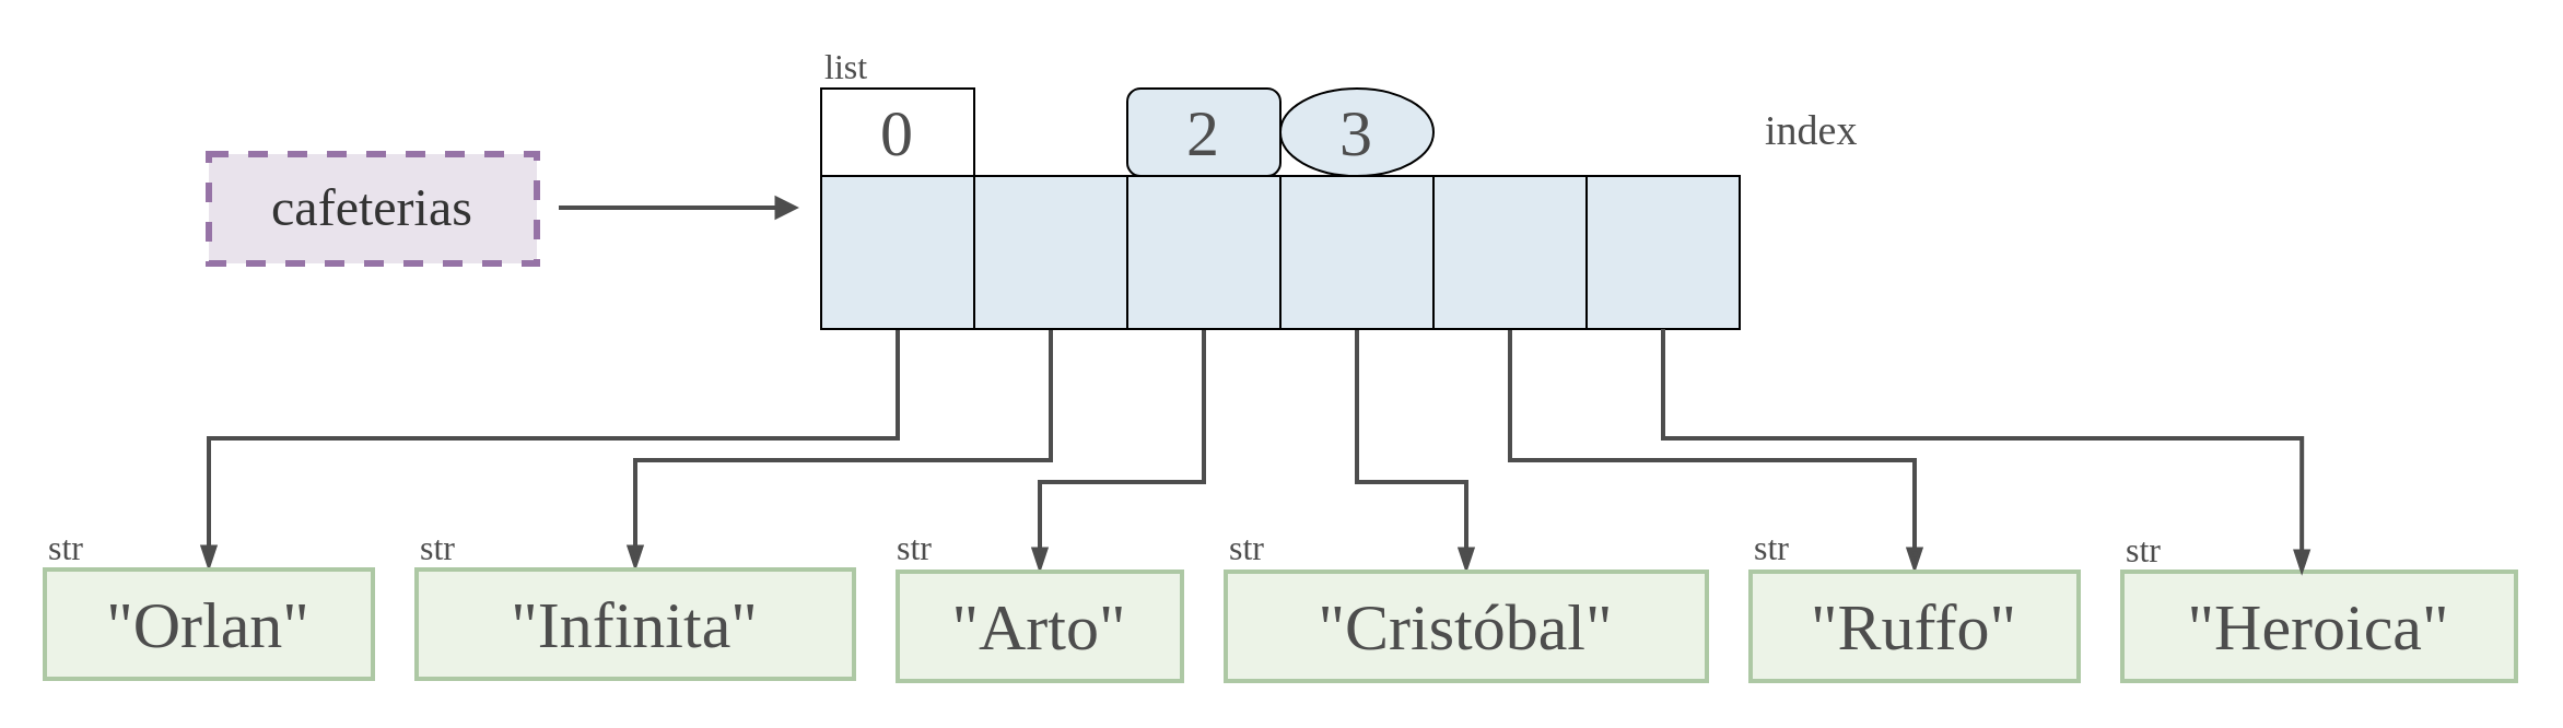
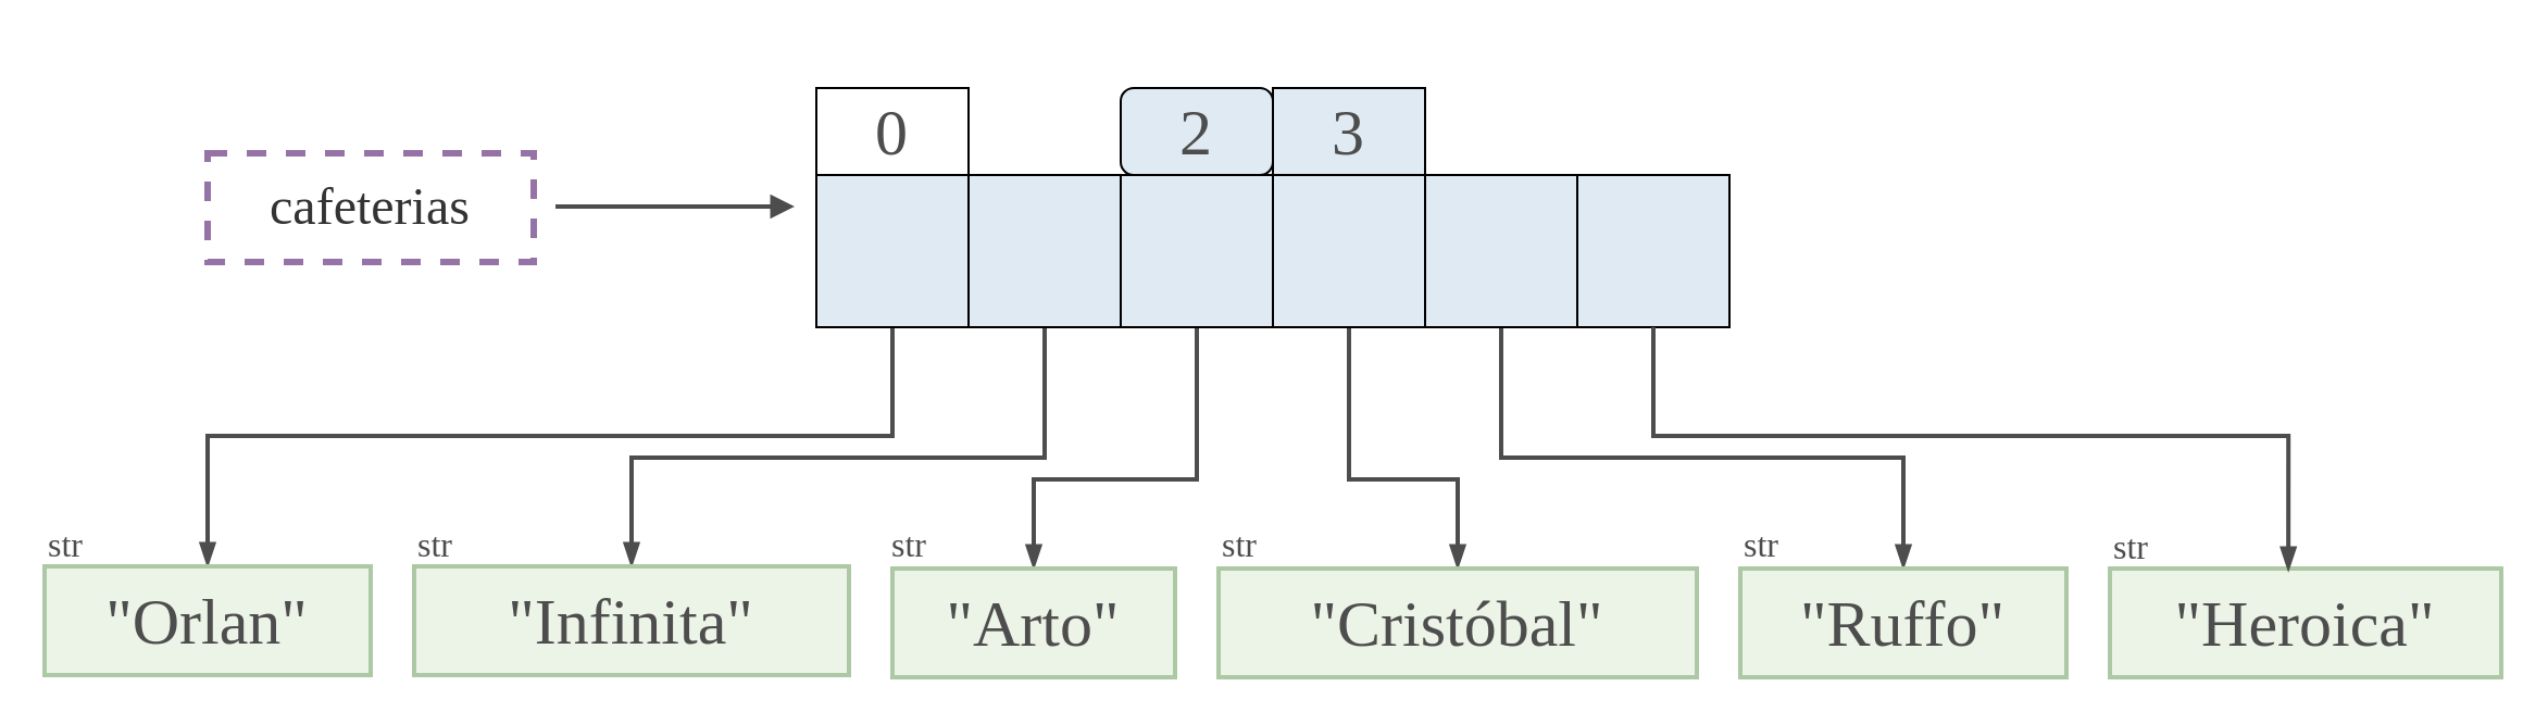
- <mxCell id="29" value="list" style="text;html=1;align=left;verticalAlign=middle;whiteSpace=wrap;rounded=0;fontSize=16;fontFamily=Cascadia Code;fontColor=#4D4D4D;container=0;" vertex="1" parent="1"><mxGeometry x="375" y="20" width="35" height="20" as="geometry" /></mxCell>
- <mxCell id="28" value="&lt;font face=&quot;Cascadia Code&quot; style=&quot;font-size: 30px; color: rgb(77, 77, 77);&quot;&gt;3&lt;/font&gt;" style="ellipse;whiteSpace=wrap;html=1;strokeWidth=1;fillColor=#DFEAF2;" vertex="1" parent="1"><mxGeometry x="585" y="40" width="70" height="40" as="geometry" /></mxCell>
+ <mxCell id="28" value="&lt;font face=&quot;Cascadia Code&quot; style=&quot;font-size: 30px; color: rgb(77, 77, 77);&quot;&gt;3&lt;/font&gt;" style="rounded=0;whiteSpace=wrap;html=1;strokeWidth=1;fillColor=#DFEAF2;" vertex="1" parent="1"><mxGeometry x="585" y="40" width="70" height="40" as="geometry" /></mxCell>
- <mxCell id="30" value="&lt;font style=&quot;font-size: 19px;&quot;&gt;index&lt;/font&gt;" style="text;html=1;align=left;verticalAlign=middle;whiteSpace=wrap;rounded=0;fontSize=16;fontFamily=Cascadia Code;fontColor=#4D4D4D;container=0;" vertex="1" parent="1"><mxGeometry x="805" y="50" width="50" height="20" as="geometry" /></mxCell>
- <mxCell id="31" value="&lt;font style=&quot;font-size: 24px; color: rgb(51, 51, 51);&quot;&gt;cafeterias&lt;/font&gt;" style="rounded=0;whiteSpace=wrap;html=1;fontFamily=Cascadia Code;fontSource=https%3A%2F%2Ffonts.googleapis.com%2Fcss%3Ffamily%3DCascadia%2BCode;strokeColor=#9673a6;strokeWidth=3;fillColor=#E9E3EC;dashed=1;" vertex="1" parent="1"><mxGeometry x="95" y="70" width="150" height="50" as="geometry" /></mxCell>
+ <mxCell id="31" value="&lt;font style=&quot;font-size: 24px; color: rgb(51, 51, 51);&quot;&gt;cafeterias&lt;/font&gt;" style="rounded=0;whiteSpace=wrap;html=1;fontFamily=Cascadia Code;fontSource=https%3A%2F%2Ffonts.googleapis.com%2Fcss%3Ffamily%3DCascadia%2BCode;strokeColor=#9673a6;strokeWidth=3;fillColor=#ffffff;dashed=1;" vertex="1" parent="1"><mxGeometry x="95" y="70" width="150" height="50" as="geometry" /></mxCell>
